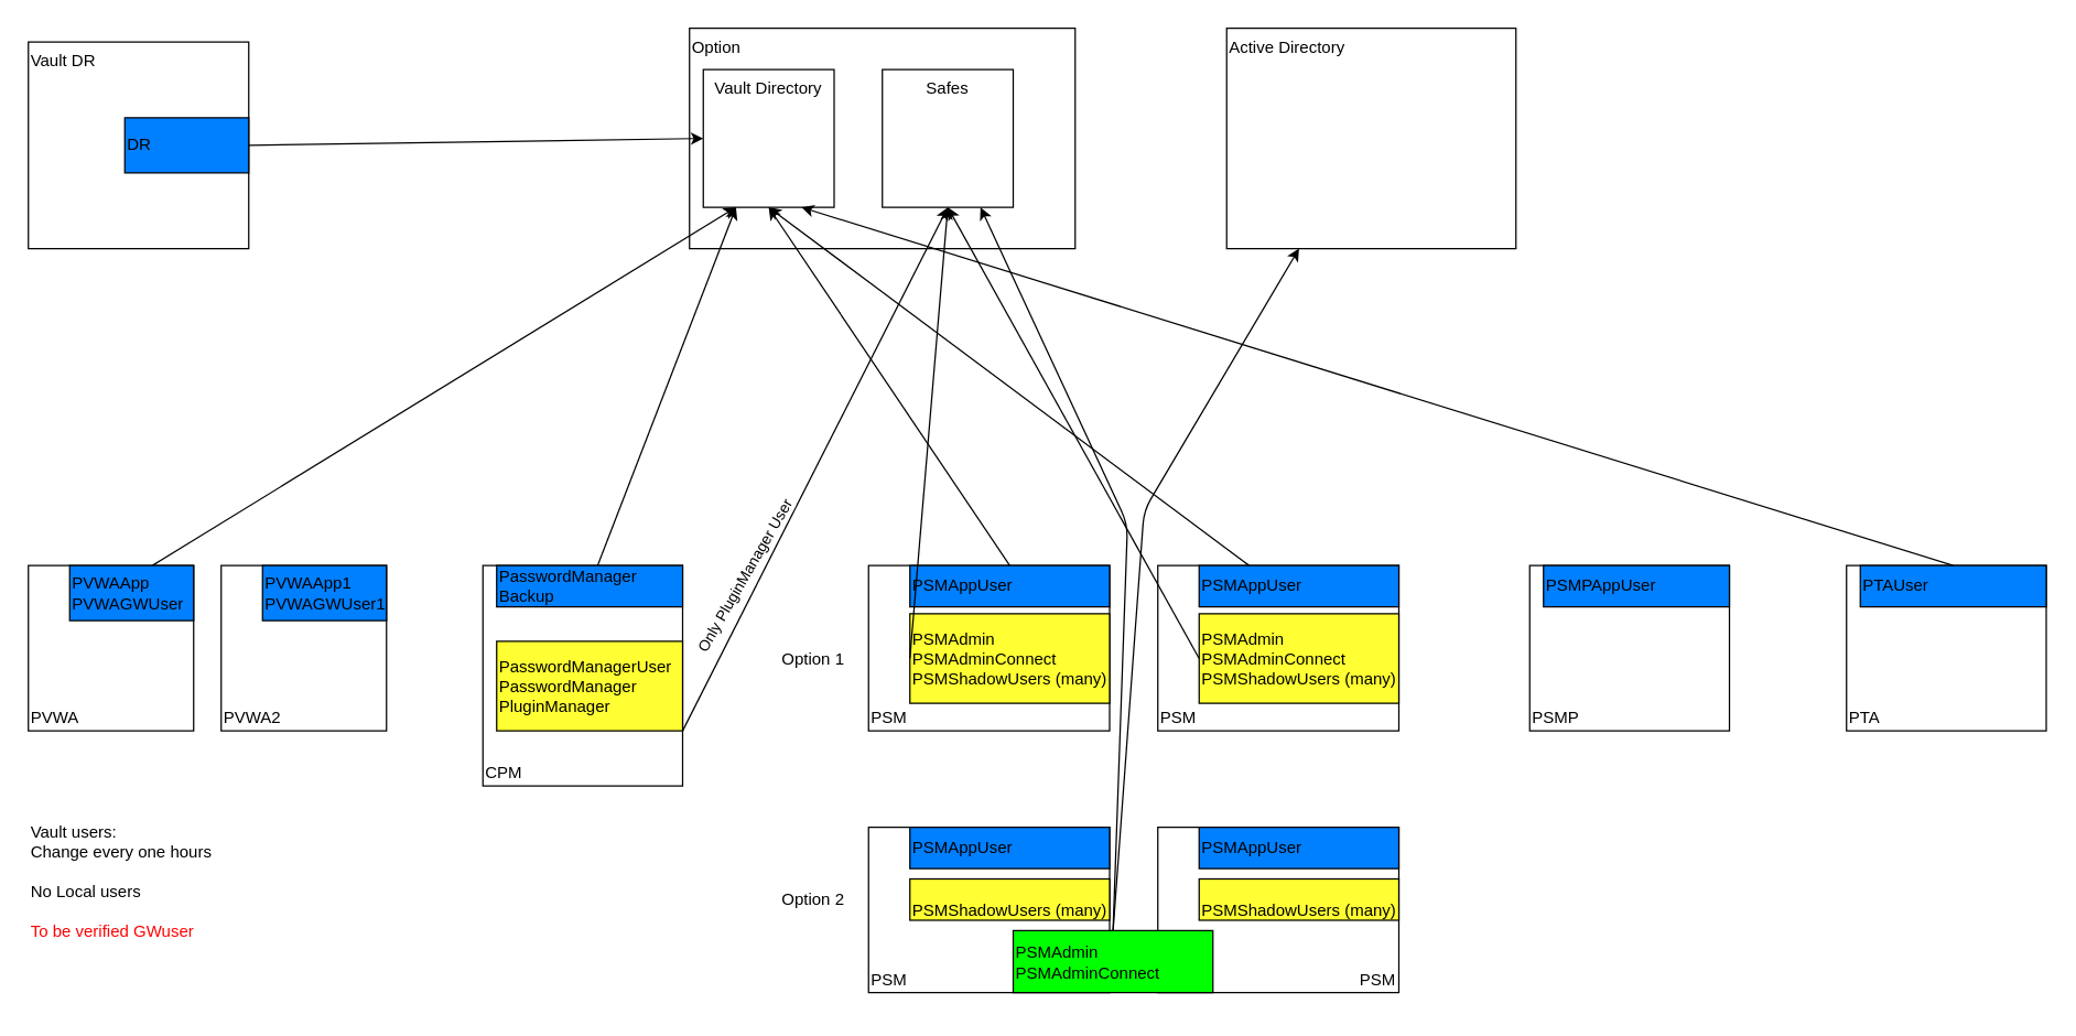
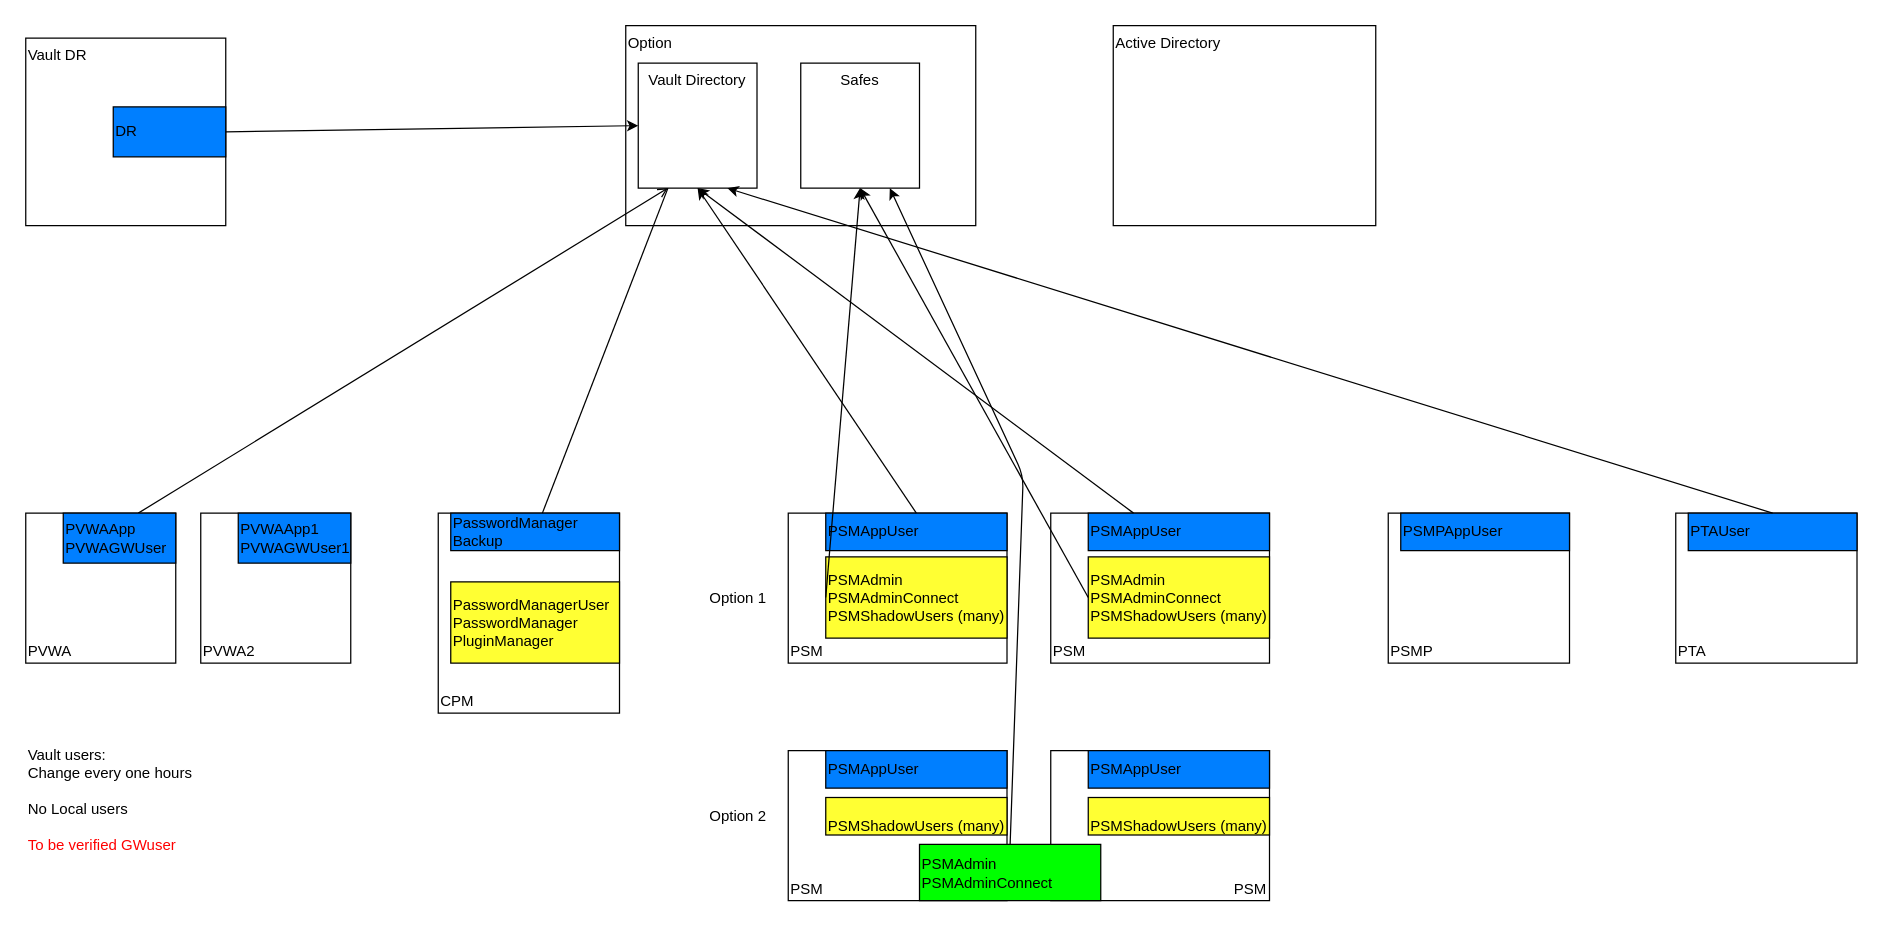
- <mxCell id="4" value="" style="endArrow=classic;html=1;exitX=0.75;exitY=0;exitDx=0;exitDy=0;entryX=0.25;entryY=1;entryDx=0;entryDy=0;" edge="1" parent="1" source="3" target="13"><mxGeometry width="50" height="50" relative="1" as="geometry"><mxPoint x="380" y="430" as="sourcePoint" /><mxPoint x="430" y="380" as="targetPoint" /></mxGeometry></mxCell>
+ <mxCell id="4" value="" style="endArrow=open;html=1;exitX=0.75;exitY=0;exitDx=0;exitDy=0;entryX=0.25;entryY=1;entryDx=0;entryDy=0;" edge="1" parent="1" source="3" target="13"><mxGeometry width="50" height="50" relative="1" as="geometry"><mxPoint x="380" y="430" as="sourcePoint" /><mxPoint x="430" y="380" as="targetPoint" /></mxGeometry></mxCell>
- <mxCell id="10" value="" style="endArrow=classic;html=1;entryX=0.25;entryY=1;entryDx=0;entryDy=0;" edge="1" parent="1" source="9" target="13"><mxGeometry width="50" height="50" relative="1" as="geometry"><mxPoint x="262.5" y="420" as="sourcePoint" /><mxPoint x="505" y="260" as="targetPoint" /></mxGeometry></mxCell>
+ <mxCell id="10" value="" style="endArrow=none;html=1;entryX=0.25;entryY=1;entryDx=0;entryDy=0;" edge="1" parent="1" source="9" target="13"><mxGeometry width="50" height="50" relative="1" as="geometry"><mxPoint x="262.5" y="420" as="sourcePoint" /><mxPoint x="505" y="260" as="targetPoint" /></mxGeometry></mxCell>
- <mxCell id="15" value="" style="endArrow=classic;html=1;fontColor=#0000FF;entryX=0.5;entryY=1;entryDx=0;entryDy=0;exitX=1;exitY=1;exitDx=0;exitDy=0;" edge="1" parent="1" source="12" target="14"><mxGeometry width="50" height="50" relative="1" as="geometry"><mxPoint x="550" y="440" as="sourcePoint" /><mxPoint x="600" y="390" as="targetPoint" /></mxGeometry></mxCell>
- <mxCell id="16" value="Only PluginManager User" style="edgeLabel;html=1;align=center;verticalAlign=middle;resizable=0;points=[];fontColor=#000000;rotation=-60;" vertex="1" connectable="0" parent="15"><mxGeometry x="0.16" y="-1" relative="1" as="geometry"><mxPoint x="-67.64" y="108.53" as="offset" /></mxGeometry></mxCell>
- <mxCell id="42" value="" style="endArrow=classic;html=1;fontColor=#000000;exitX=0.5;exitY=0;exitDx=0;exitDy=0;entryX=0.25;entryY=1;entryDx=0;entryDy=0;" edge="1" parent="1" source="40" target="20"><mxGeometry width="50" height="50" relative="1" as="geometry"><mxPoint x="860" y="370" as="sourcePoint" /><mxPoint x="910" y="320" as="targetPoint" /><Array as="points"><mxPoint x="830" y="370" /></Array></mxGeometry></mxCell>
